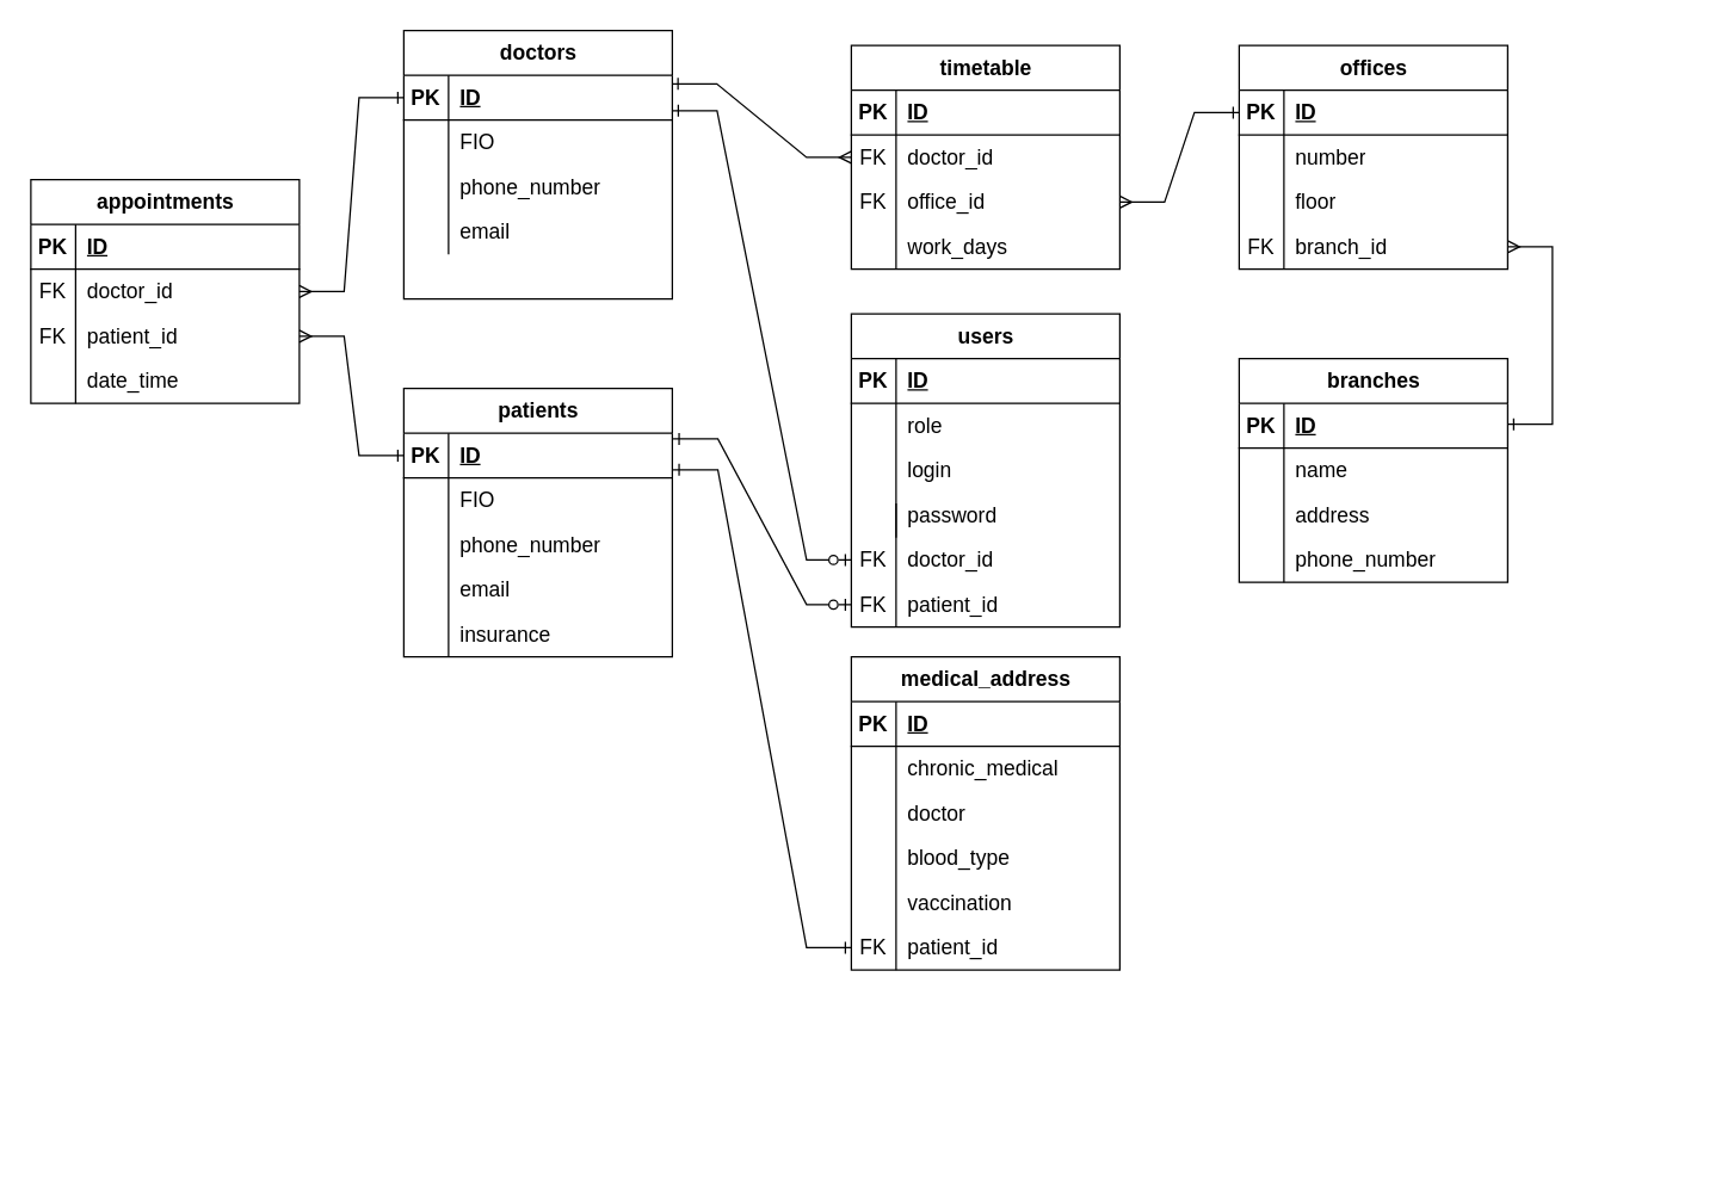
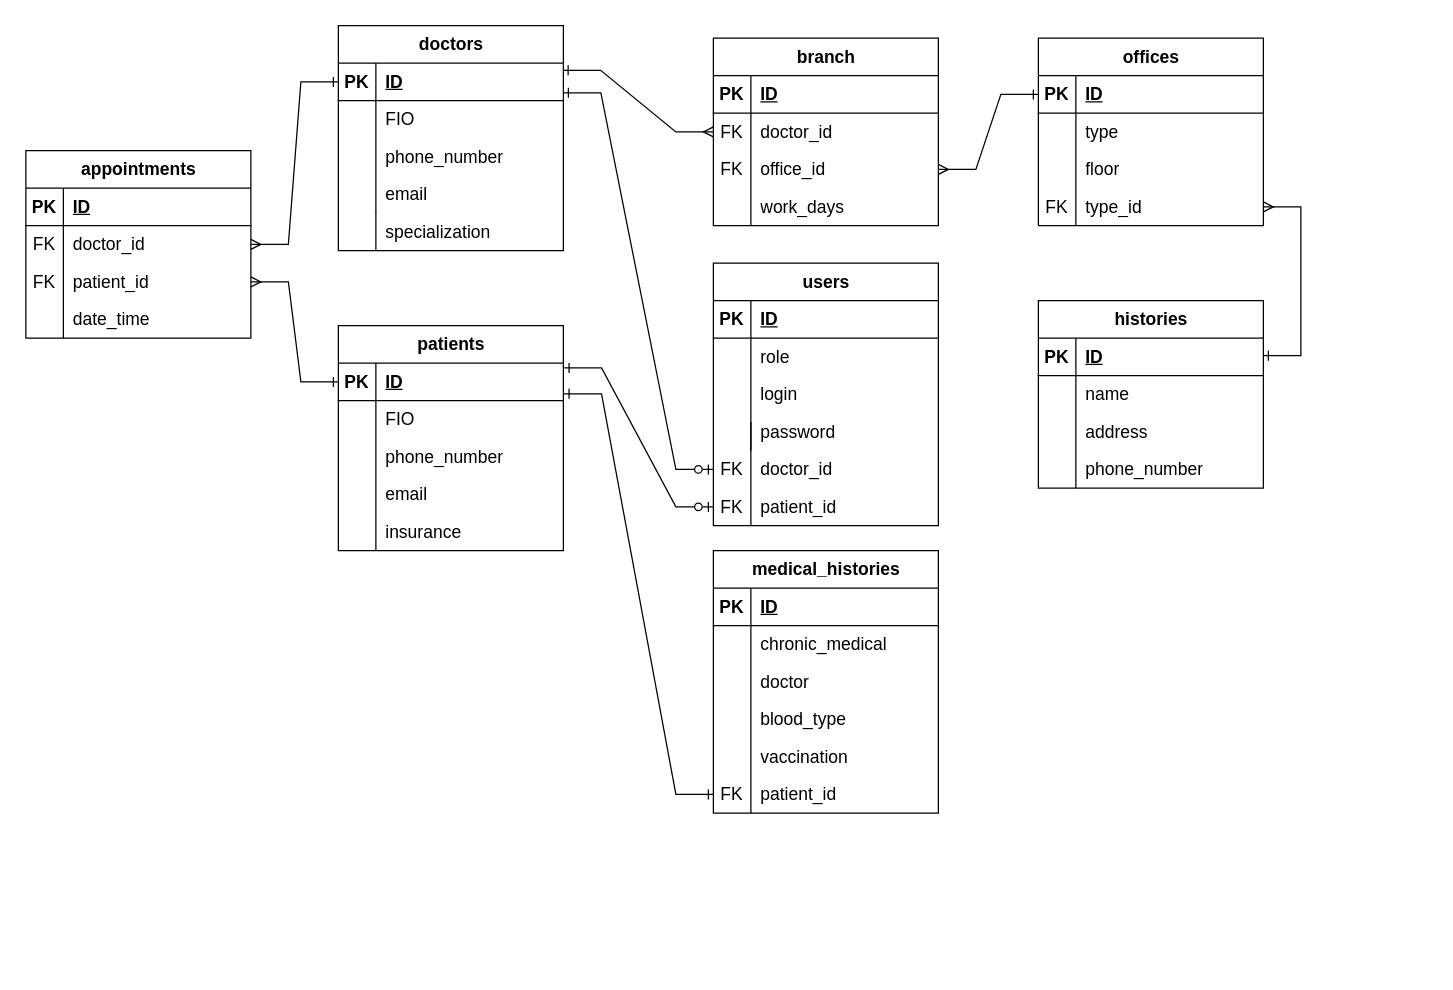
- <mxCell id="44" value="timetable" style="shape=table;startSize=30;container=1;collapsible=1;childLayout=tableLayout;fixedRows=1;rowLines=0;fontStyle=1;align=center;resizeLast=1;html=1;fontSize=14;" parent="1" vertex="1"><mxGeometry x="570" y="30" width="180" height="150" as="geometry" /></mxCell>
+ <mxCell id="44" value="branch" style="shape=table;startSize=30;container=1;collapsible=1;childLayout=tableLayout;fixedRows=1;rowLines=0;fontStyle=1;align=center;resizeLast=1;html=1;fontSize=14;" parent="1" vertex="1"><mxGeometry x="570" y="30" width="180" height="150" as="geometry" /></mxCell>
- <mxCell id="37" value="&lt;div style=&quot;font-size: 14px;&quot;&gt;number&lt;/div&gt;" style="shape=partialRectangle;connectable=0;fillColor=none;top=0;left=0;bottom=0;right=0;align=left;spacingLeft=6;overflow=hidden;whiteSpace=wrap;html=1;fontSize=14;" parent="35" vertex="1"><mxGeometry x="30" width="150" height="30" as="geometry"><mxRectangle width="150" height="30" as="alternateBounds" /></mxGeometry></mxCell>
+ <mxCell id="37" value="&lt;div style=&quot;font-size: 14px;&quot;&gt;type&lt;/div&gt;" style="shape=partialRectangle;connectable=0;fillColor=none;top=0;left=0;bottom=0;right=0;align=left;spacingLeft=6;overflow=hidden;whiteSpace=wrap;html=1;fontSize=14;" parent="35" vertex="1"><mxGeometry x="30" width="150" height="30" as="geometry"><mxRectangle width="150" height="30" as="alternateBounds" /></mxGeometry></mxCell>
- <mxCell id="43" value="branch_id" style="shape=partialRectangle;connectable=0;fillColor=none;top=0;left=0;bottom=0;right=0;align=left;spacingLeft=6;overflow=hidden;whiteSpace=wrap;html=1;fontSize=14;" parent="41" vertex="1"><mxGeometry x="30" width="150" height="30" as="geometry"><mxRectangle width="150" height="30" as="alternateBounds" /></mxGeometry></mxCell>
+ <mxCell id="43" value="type_id" style="shape=partialRectangle;connectable=0;fillColor=none;top=0;left=0;bottom=0;right=0;align=left;spacingLeft=6;overflow=hidden;whiteSpace=wrap;html=1;fontSize=14;" parent="41" vertex="1"><mxGeometry x="30" width="150" height="30" as="geometry"><mxRectangle width="150" height="30" as="alternateBounds" /></mxGeometry></mxCell>
+ <mxCell id="114" value="specialization" style="shape=partialRectangle;connectable=0;fillColor=none;top=0;left=1;bottom=0;right=0;align=left;spacingLeft=6;overflow=hidden;whiteSpace=wrap;html=1;fontSize=14;" parent="100" vertex="1"><mxGeometry x="30" y="150" width="150" height="30" as="geometry"><mxRectangle width="150" height="30" as="alternateBounds" /></mxGeometry></mxCell>
- <mxCell id="18" value="branches" style="shape=table;startSize=30;container=1;collapsible=1;childLayout=tableLayout;fixedRows=1;rowLines=0;fontStyle=1;align=center;resizeLast=1;html=1;fontSize=14;" parent="1" vertex="1"><mxGeometry x="830" y="240" width="180" height="150" as="geometry" /></mxCell>
+ <mxCell id="18" value="histories" style="shape=table;startSize=30;container=1;collapsible=1;childLayout=tableLayout;fixedRows=1;rowLines=0;fontStyle=1;align=center;resizeLast=1;html=1;fontSize=14;" parent="1" vertex="1"><mxGeometry x="830" y="240" width="180" height="150" as="geometry" /></mxCell>
- <mxCell id="116" value="medical_address" style="shape=table;startSize=30;container=1;collapsible=1;childLayout=tableLayout;fixedRows=1;rowLines=0;fontStyle=1;align=center;resizeLast=1;html=1;fontSize=14;" parent="115" vertex="1"><mxGeometry width="180" height="210" as="geometry" /></mxCell>
+ <mxCell id="116" value="medical_histories" style="shape=table;startSize=30;container=1;collapsible=1;childLayout=tableLayout;fixedRows=1;rowLines=0;fontStyle=1;align=center;resizeLast=1;html=1;fontSize=14;" parent="115" vertex="1"><mxGeometry width="180" height="210" as="geometry" /></mxCell>
